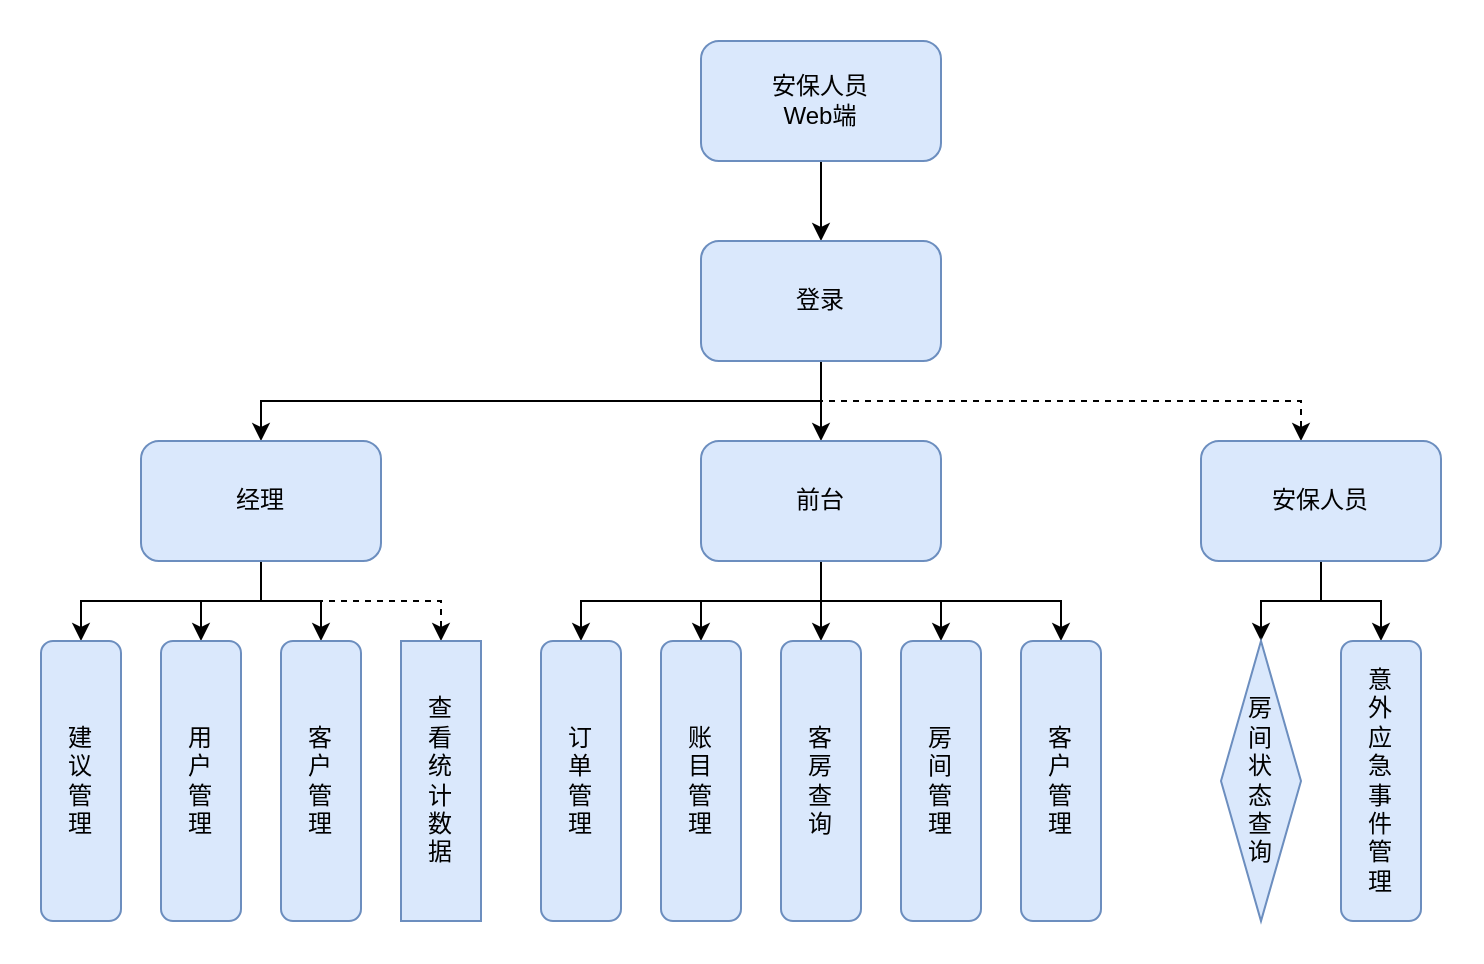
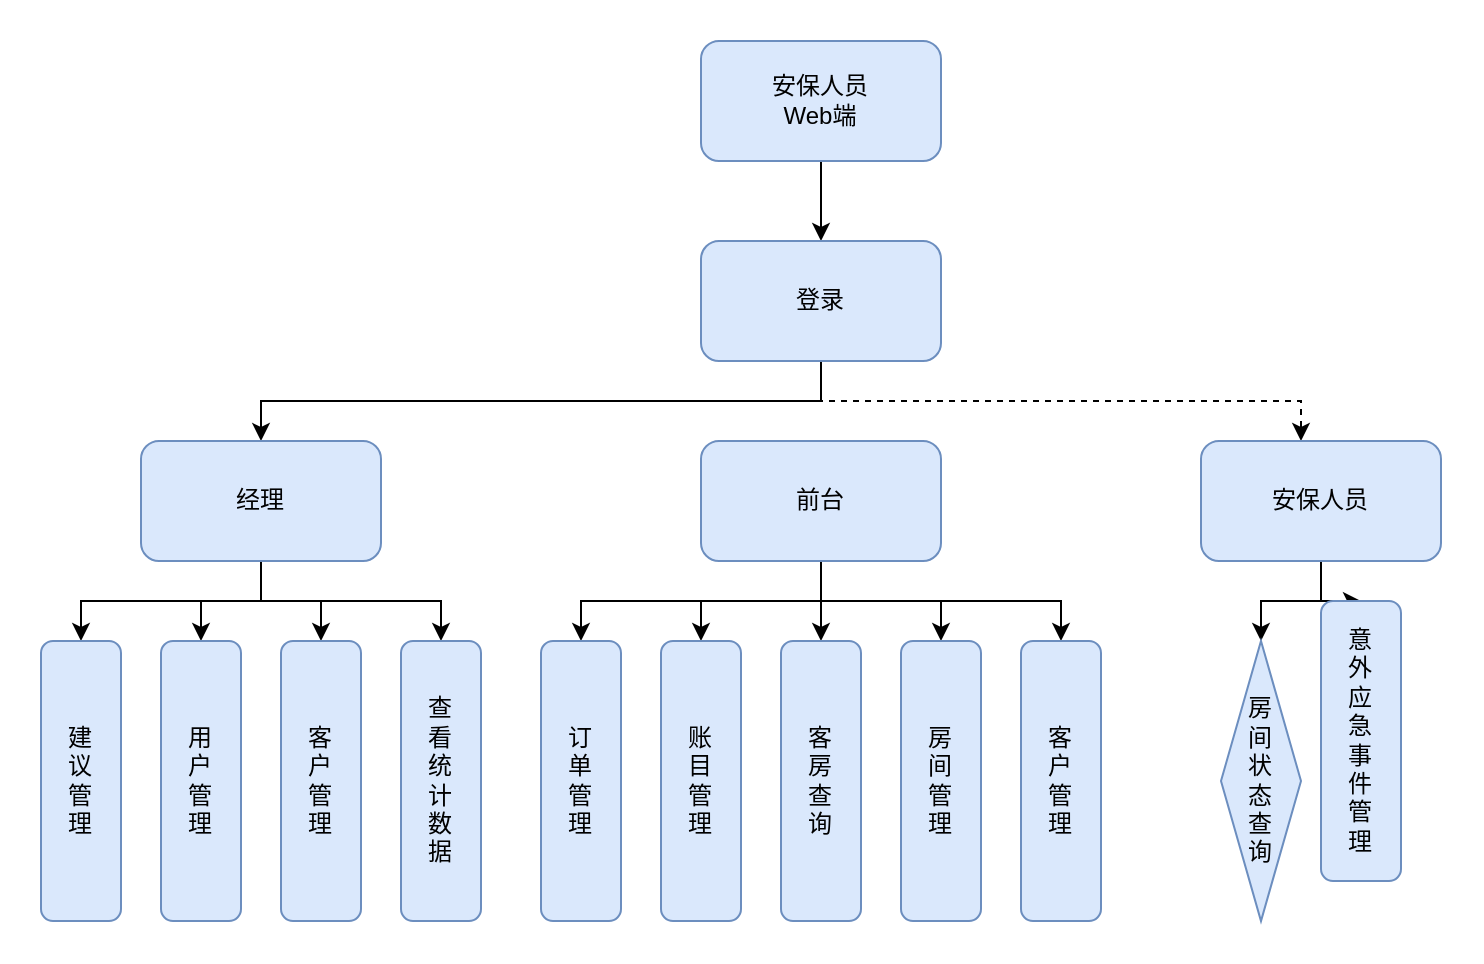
- <mxCell id="4" style="edgeStyle=orthogonalEdgeStyle;rounded=0;orthogonalLoop=1;jettySize=auto;html=1;shadow=0;sketch=0;" parent="1" source="7" target="18" edge="1"><mxGeometry relative="1" as="geometry" /></mxCell>
- <mxCell id="11" style="edgeStyle=orthogonalEdgeStyle;rounded=0;orthogonalLoop=1;jettySize=auto;html=1;shadow=0;sketch=0;dashed=1;" edge="1" parent="1" source="12" target="30"><mxGeometry relative="1" as="geometry"><Array as="points"><mxPoint x="130" y="300" /><mxPoint x="220" y="300" /></Array></mxGeometry></mxCell>
+ <mxCell id="11" style="edgeStyle=orthogonalEdgeStyle;rounded=0;orthogonalLoop=1;jettySize=auto;html=1;shadow=0;sketch=0;" edge="1" parent="1" source="12" target="30"><mxGeometry relative="1" as="geometry"><Array as="points"><mxPoint x="130" y="300" /><mxPoint x="220" y="300" /></Array></mxGeometry></mxCell>
- <mxCell id="30" value="查&lt;br&gt;看&lt;br&gt;统&lt;br&gt;计&lt;br&gt;数&lt;br&gt;据" style="whiteSpace=wrap;html=1;fillColor=#dae8fc;strokeColor=#6c8ebf;shadow=0;sketch=0;rounded=0;" vertex="1" parent="1"><mxGeometry x="200" y="320" width="40" height="140" as="geometry" /></mxCell>
+ <mxCell id="30" value="查&lt;br&gt;看&lt;br&gt;统&lt;br&gt;计&lt;br&gt;数&lt;br&gt;据" style="rounded=1;whiteSpace=wrap;html=1;fillColor=#dae8fc;strokeColor=#6c8ebf;shadow=0;sketch=0;" vertex="1" parent="1"><mxGeometry x="200" y="320" width="40" height="140" as="geometry" /></mxCell>
- <mxCell id="28" value="意&lt;br&gt;外&lt;br&gt;应&lt;br&gt;急&lt;br&gt;事&lt;br&gt;件&lt;br&gt;管&lt;br&gt;理" style="rounded=1;whiteSpace=wrap;html=1;fillColor=#dae8fc;strokeColor=#6c8ebf;shadow=0;sketch=0;" vertex="1" parent="1"><mxGeometry x="670" y="320" width="40" height="140" as="geometry" /></mxCell>
+ <mxCell id="28" value="意&lt;br&gt;外&lt;br&gt;应&lt;br&gt;急&lt;br&gt;事&lt;br&gt;件&lt;br&gt;管&lt;br&gt;理" style="rounded=1;whiteSpace=wrap;html=1;fillColor=#dae8fc;strokeColor=#6c8ebf;shadow=0;sketch=0;" vertex="1" parent="1"><mxGeometry x="660" y="300" width="40" height="140" as="geometry" /></mxCell>
